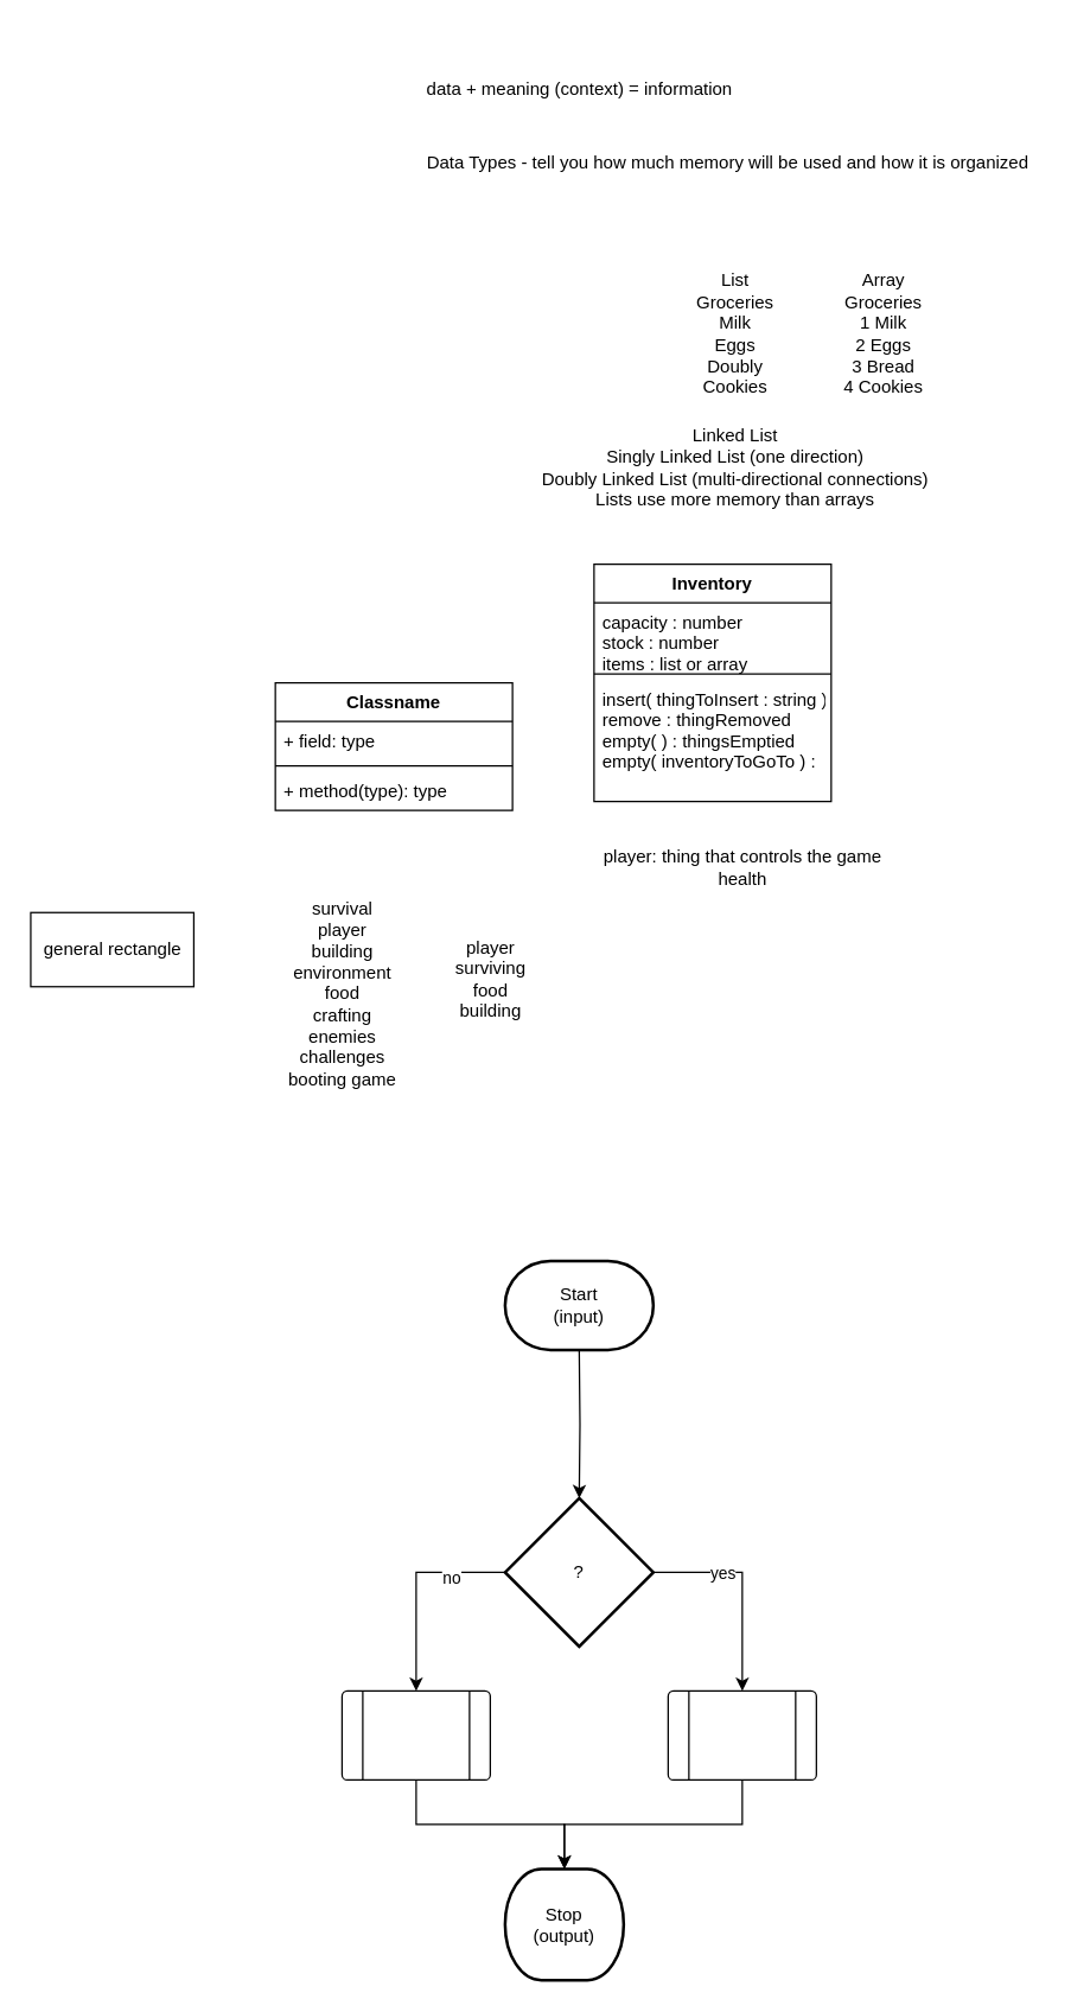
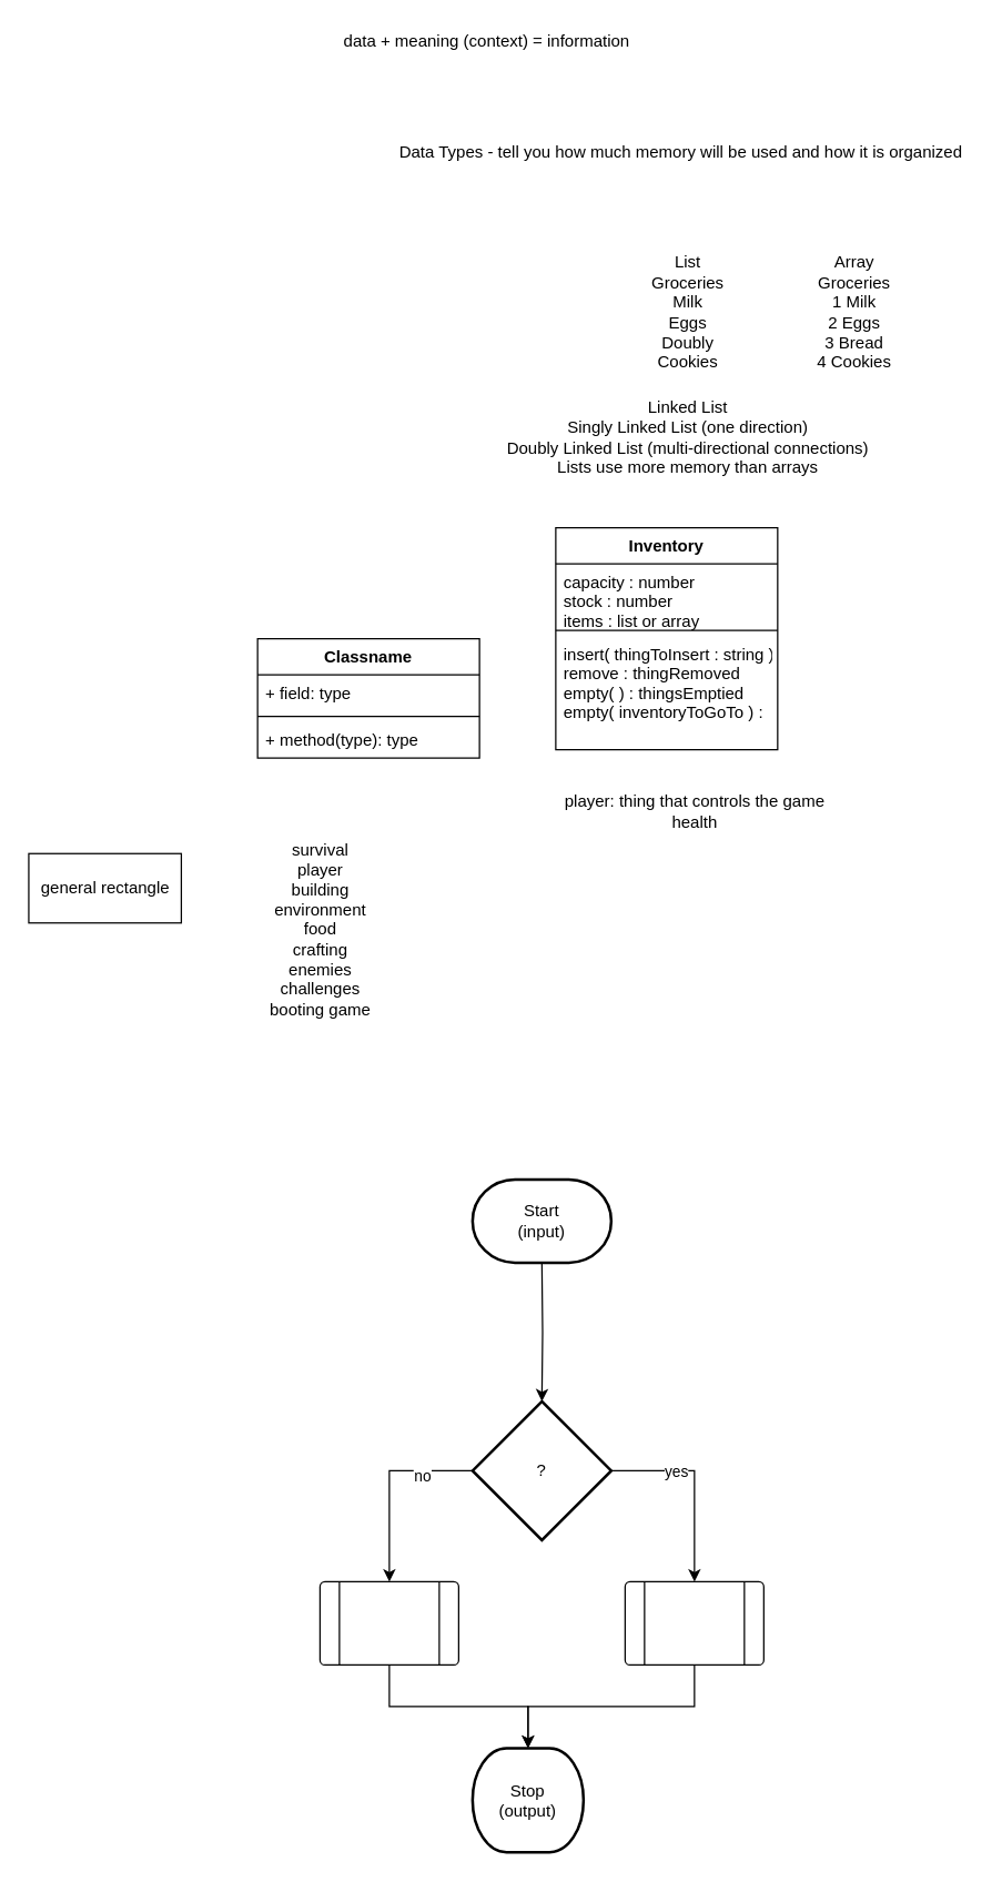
- <mxCell id="30" value="data + meaning (context) = information" style="text;html=1;align=center;verticalAlign=middle;resizable=0;points=[];autosize=1;" vertex="1" parent="1"><mxGeometry x="280" y="50" width="220" height="20" as="geometry" /></mxCell>
+ <mxCell id="30" value="data + meaning (context) = information" style="text;html=1;align=center;verticalAlign=middle;resizable=0;points=[];autosize=1;" vertex="1" parent="1"><mxGeometry x="240" y="20" width="220" height="20" as="geometry" /></mxCell>
- <mxCell id="27" value="Array&lt;br&gt;Groceries&lt;br&gt;1 Milk&lt;br&gt;2 Eggs&lt;br&gt;3 Bread&lt;br&gt;4 Cookies" style="text;html=1;align=center;verticalAlign=middle;resizable=0;points=[];autosize=1;" vertex="1" parent="1"><mxGeometry x="560" y="180" width="70" height="90" as="geometry" /></mxCell>
+ <mxCell id="27" value="Array&lt;br&gt;Groceries&lt;br&gt;1 Milk&lt;br&gt;2 Eggs&lt;br&gt;3 Bread&lt;br&gt;4 Cookies" style="text;html=1;align=center;verticalAlign=middle;resizable=0;points=[];autosize=1;" vertex="1" parent="1"><mxGeometry x="580" y="180" width="70" height="90" as="geometry" /></mxCell>
- <mxCell id="8" value="player&lt;br&gt;surviving&lt;br&gt;food&lt;br&gt;building" style="text;html=1;align=center;verticalAlign=middle;resizable=0;points=[];autosize=1;" vertex="1" parent="1"><mxGeometry x="300" y="630" width="60" height="60" as="geometry" /></mxCell>
